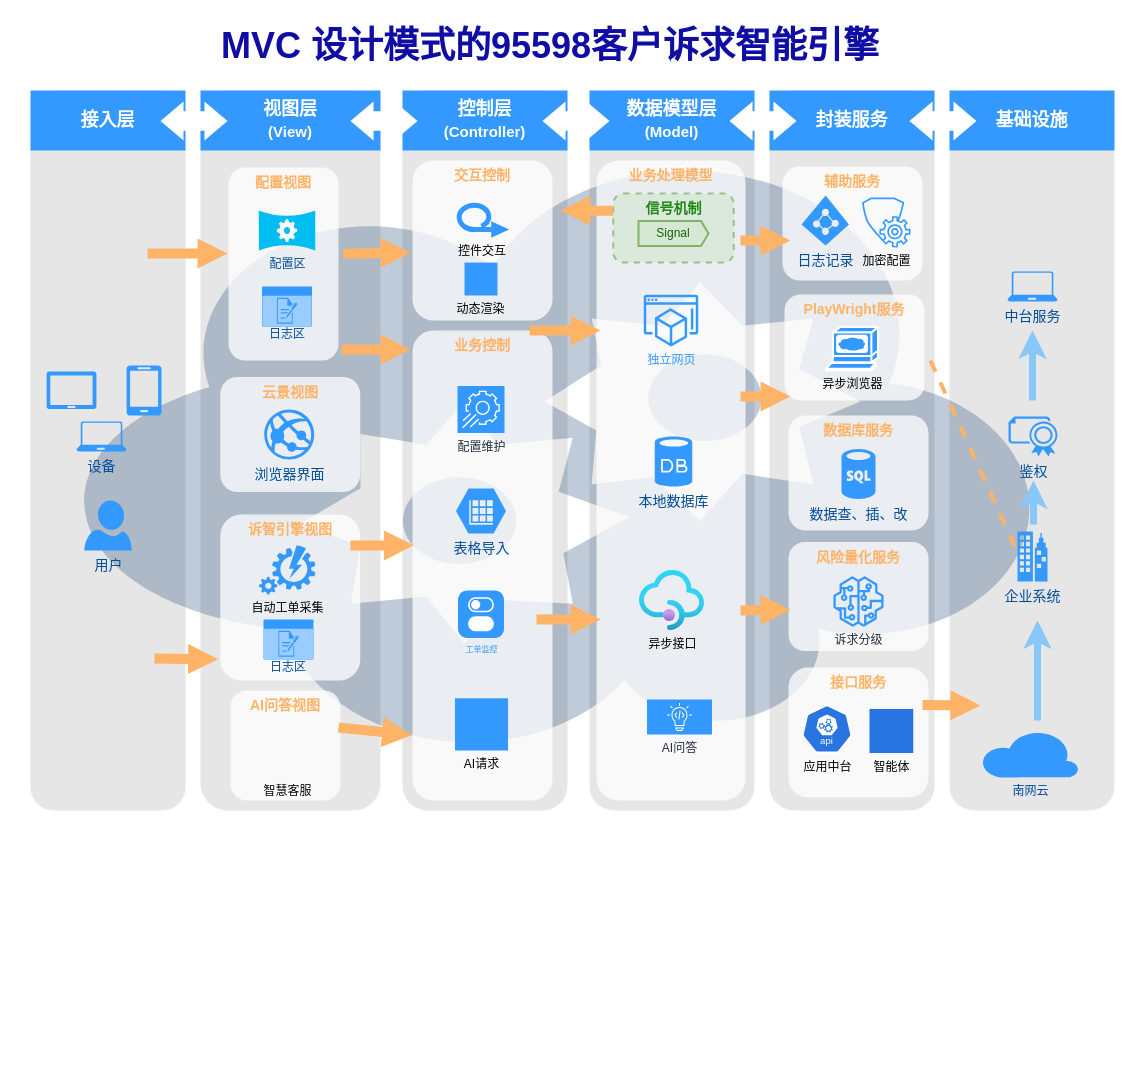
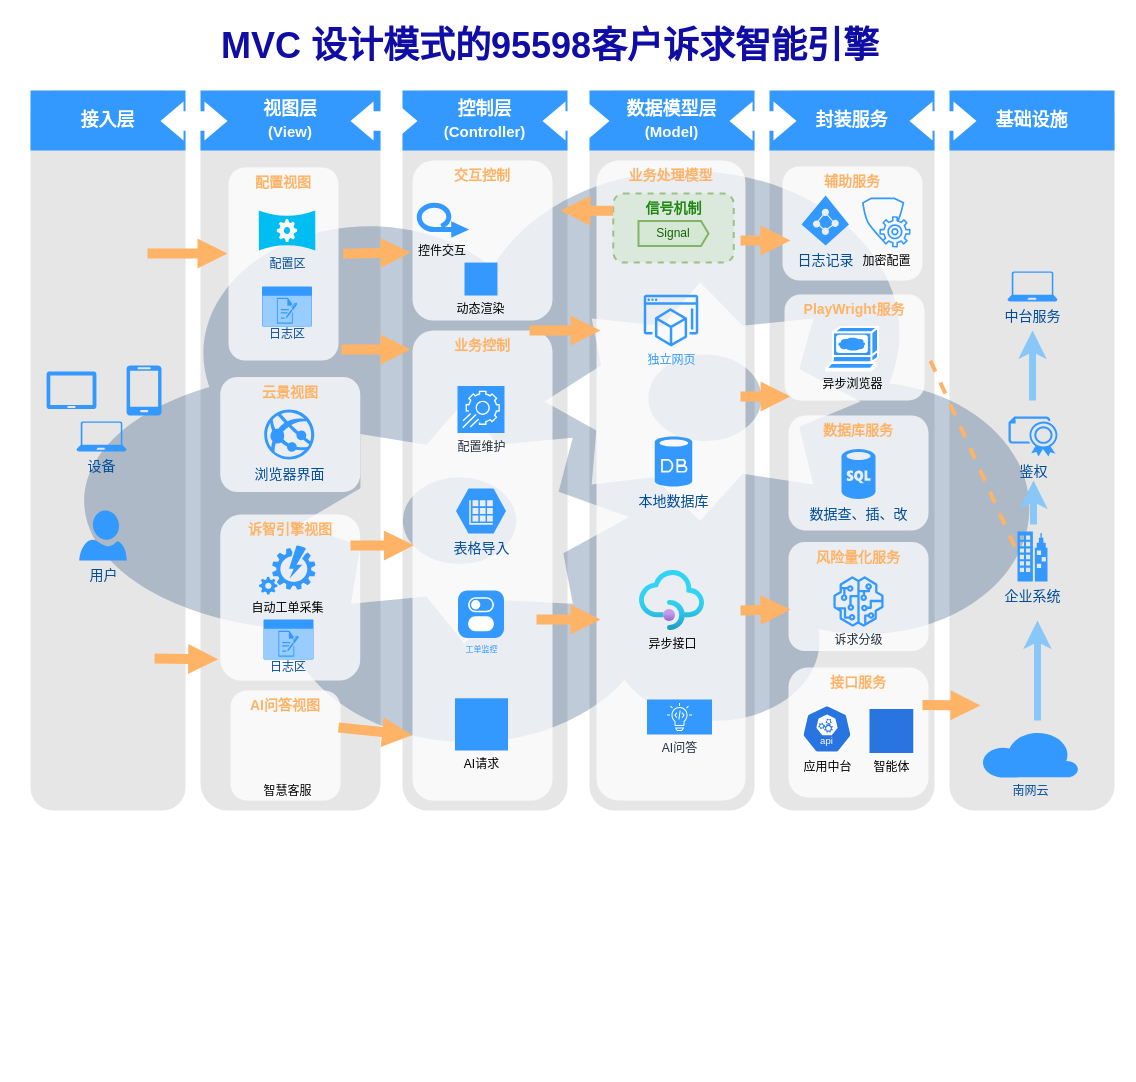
- <mxCell id="57" value="控件交互" style="html=1;outlineConnect=0;whiteSpace=wrap;fillColor=light-dark(#3399ff, #3d2222);shape=mxgraph.archimate3.workPackage;strokeWidth=5;strokeColor=light-dark(#3399ff, #ededed);labelPosition=center;verticalLabelPosition=bottom;align=center;verticalAlign=top;" vertex="1" parent="1"><mxGeometry x="457" y="203.5" width="50" height="33" as="geometry" /></mxCell>
+ <mxCell id="57" value="控件交互" style="html=1;outlineConnect=0;whiteSpace=wrap;fillColor=light-dark(#3399ff, #3d2222);shape=mxgraph.archimate3.workPackage;strokeWidth=5;strokeColor=light-dark(#3399ff, #ededed);labelPosition=center;verticalLabelPosition=bottom;align=center;verticalAlign=top;" vertex="1" parent="1"><mxGeometry x="417" y="203.5" width="50" height="33" as="geometry" /></mxCell>
- <mxCell id="23" value="用户" style="verticalLabelPosition=bottom;html=1;verticalAlign=top;strokeColor=none;fillColor=#3399FF;shape=mxgraph.azure.user;dashed=1;fontSize=14;fontColor=#004C99" parent="1" vertex="1"><mxGeometry x="83.75" y="500" width="47.5" height="50" as="geometry" /></mxCell>
+ <mxCell id="23" value="用户" style="verticalLabelPosition=bottom;html=1;verticalAlign=top;strokeColor=none;fillColor=#3399FF;shape=mxgraph.azure.user;dashed=1;fontSize=14;fontColor=#004C99" parent="1" vertex="1"><mxGeometry x="78.75" y="510" width="47.5" height="50" as="geometry" /></mxCell>
